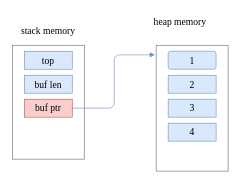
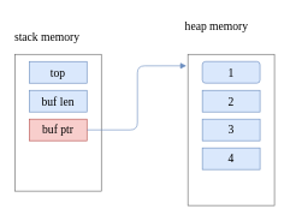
- <mxCell id="6" value="stack memory" style="text;html=1;align=center;verticalAlign=middle;whiteSpace=wrap;rounded=0;fontFamily=Ubuntu;fontSize=16;fontStyle=0;" vertex="1" parent="1"><mxGeometry x="25" y="35" width="110" height="30" as="geometry" /></mxCell>
+ <mxCell id="6" value="stack memory" style="text;html=1;align=center;verticalAlign=middle;whiteSpace=wrap;rounded=0;fontFamily=Ubuntu;fontSize=16;fontStyle=0;" vertex="1" parent="1"><mxGeometry x="10" y="35" width="110" height="30" as="geometry" /></mxCell>
